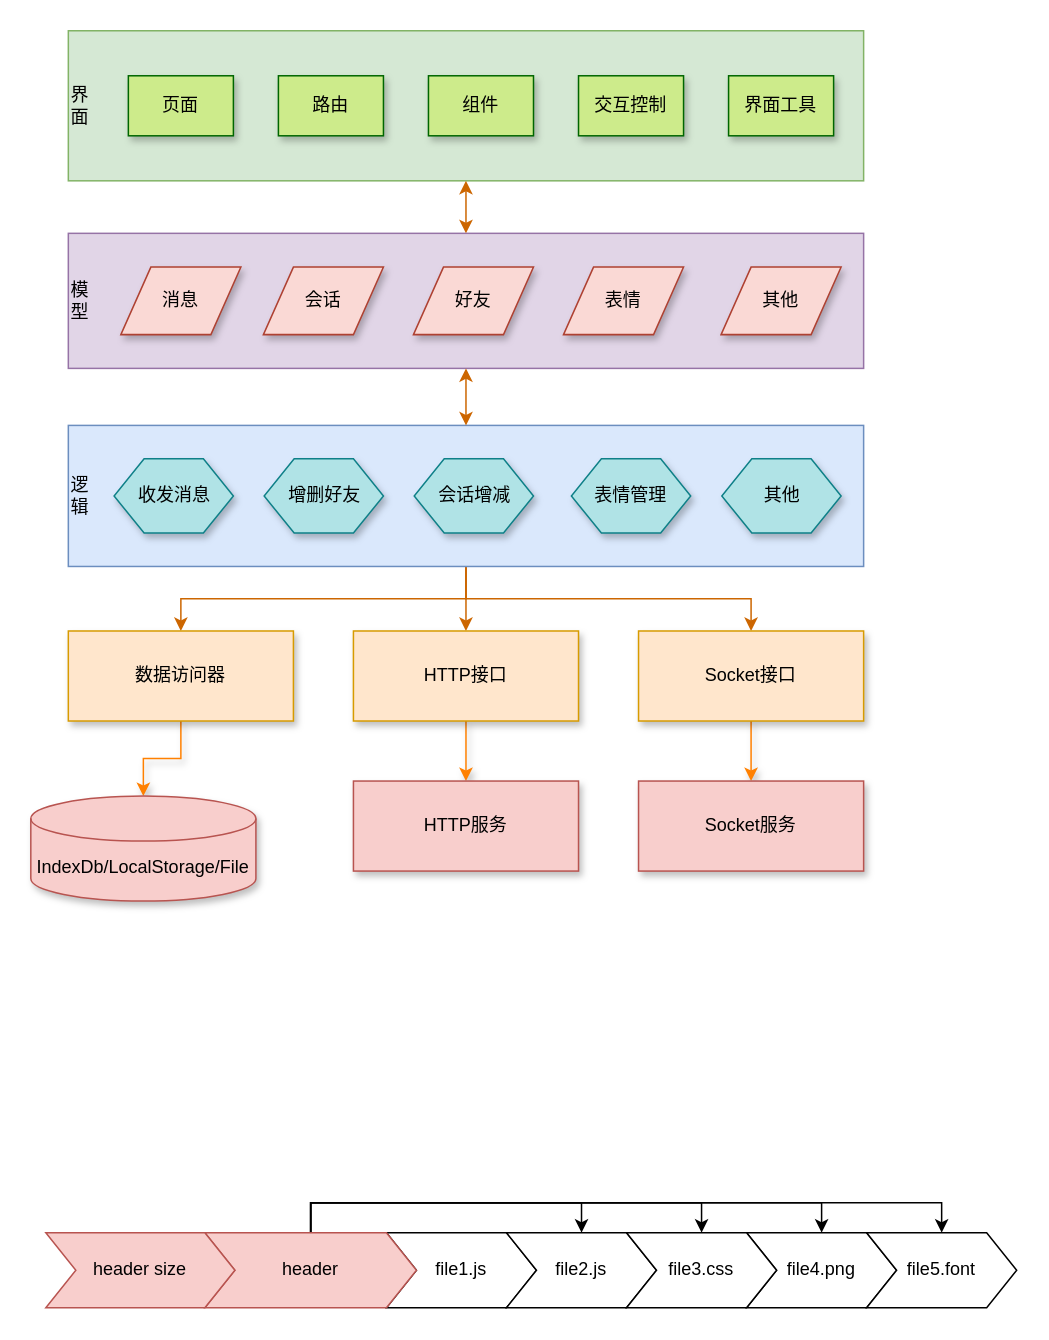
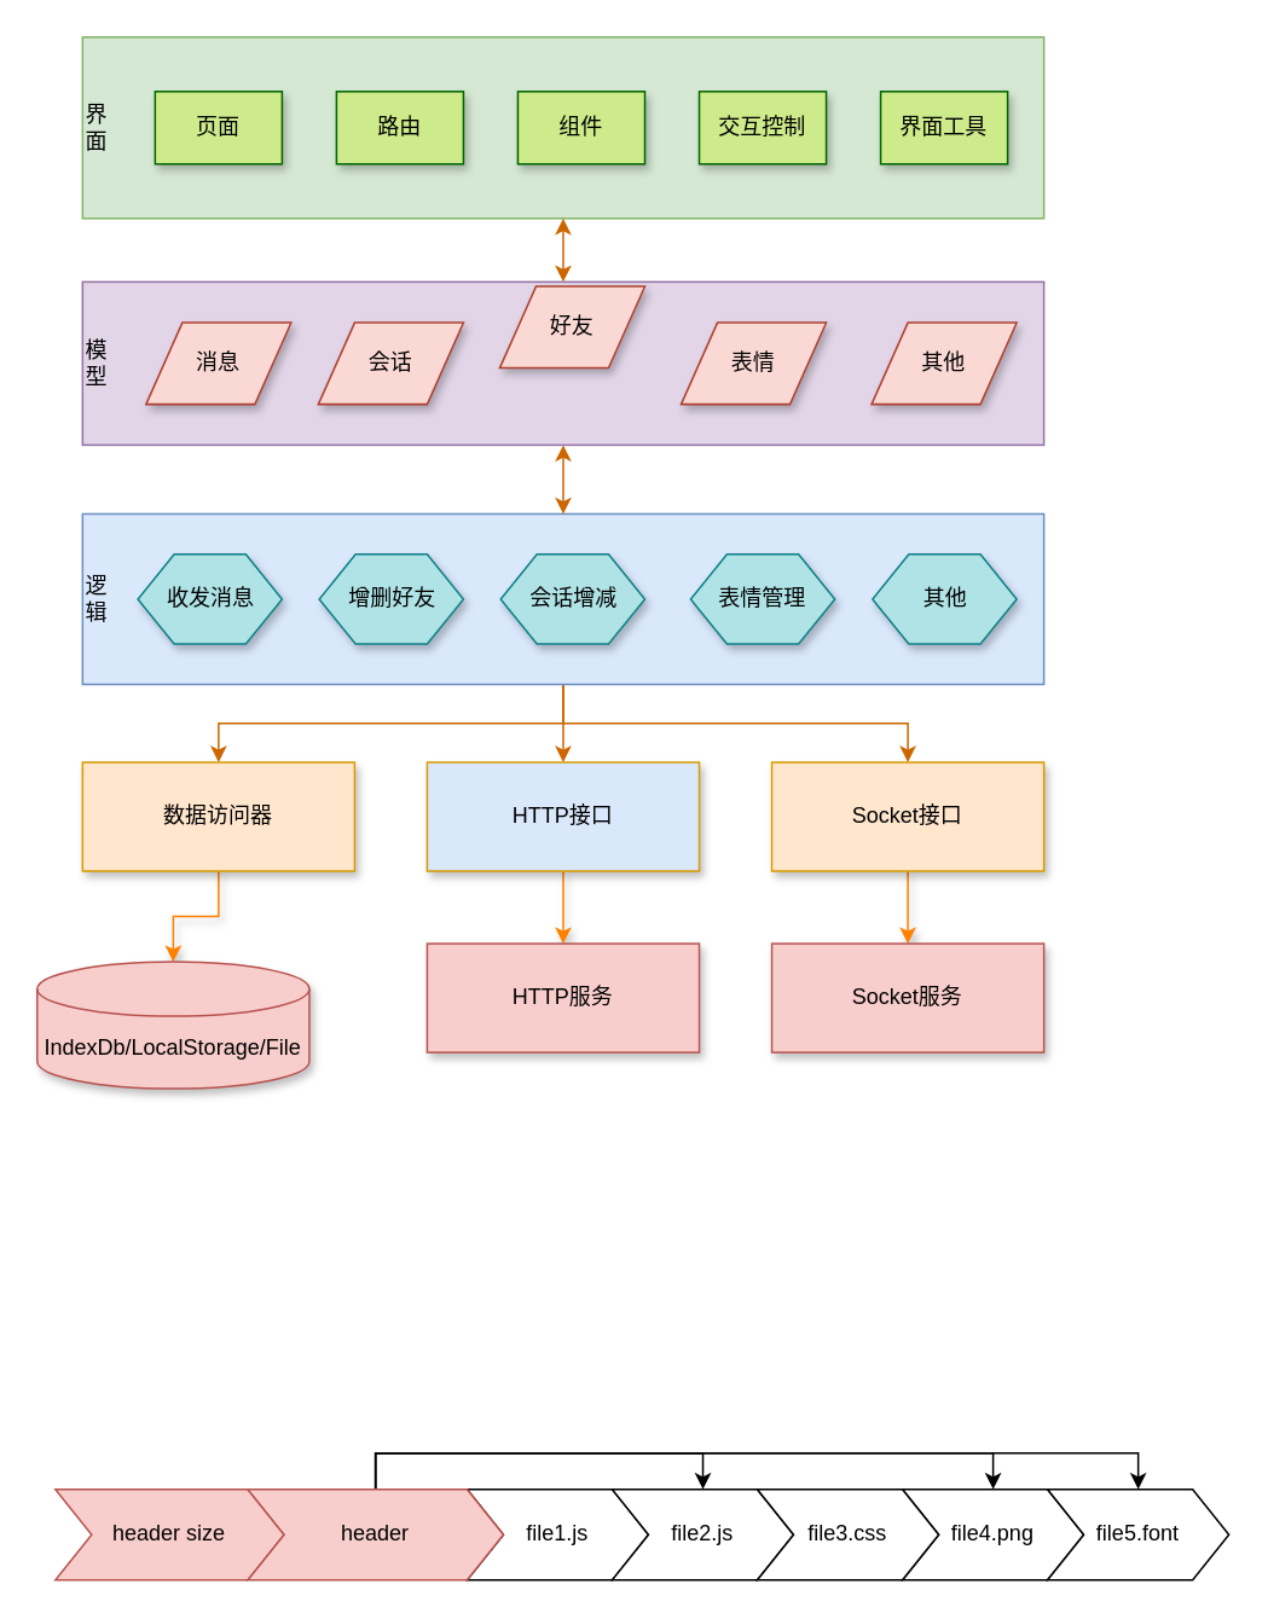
- <mxCell id="25" value="好友" style="shape=parallelogram;perimeter=parallelogramPerimeter;whiteSpace=wrap;html=1;fixedSize=1;fillColor=#fad9d5;strokeColor=#ae4132;shadow=1;" parent="1" vertex="1"><mxGeometry x="275" y="177.5" width="80" height="45" as="geometry" /></mxCell>
+ <mxCell id="25" value="好友" style="shape=parallelogram;perimeter=parallelogramPerimeter;whiteSpace=wrap;html=1;fixedSize=1;fillColor=#fad9d5;strokeColor=#ae4132;shadow=1;" parent="1" vertex="1"><mxGeometry x="275" y="157.5" width="80" height="45" as="geometry" /></mxCell>
- <mxCell id="11" value="HTTP接口" style="rounded=0;whiteSpace=wrap;html=1;fillColor=#ffe6cc;strokeColor=#d79b00;shadow=1;" parent="1" vertex="1"><mxGeometry x="235" y="420" width="150" height="60" as="geometry" /></mxCell>
+ <mxCell id="11" value="HTTP接口" style="rounded=0;whiteSpace=wrap;html=1;fillColor=#dae8fc;strokeColor=#d79b00;shadow=1;" parent="1" vertex="1"><mxGeometry x="235" y="420" width="150" height="60" as="geometry" /></mxCell>
- <mxCell id="40" style="edgeStyle=orthogonalEdgeStyle;rounded=0;orthogonalLoop=1;jettySize=auto;html=1;entryX=0.5;entryY=0;entryDx=0;entryDy=0;" edge="1" parent="1" source="43" target="37"><mxGeometry relative="1" as="geometry"><Array as="points"><mxPoint x="207" y="801" /><mxPoint x="467" y="801" /></Array></mxGeometry></mxCell>
